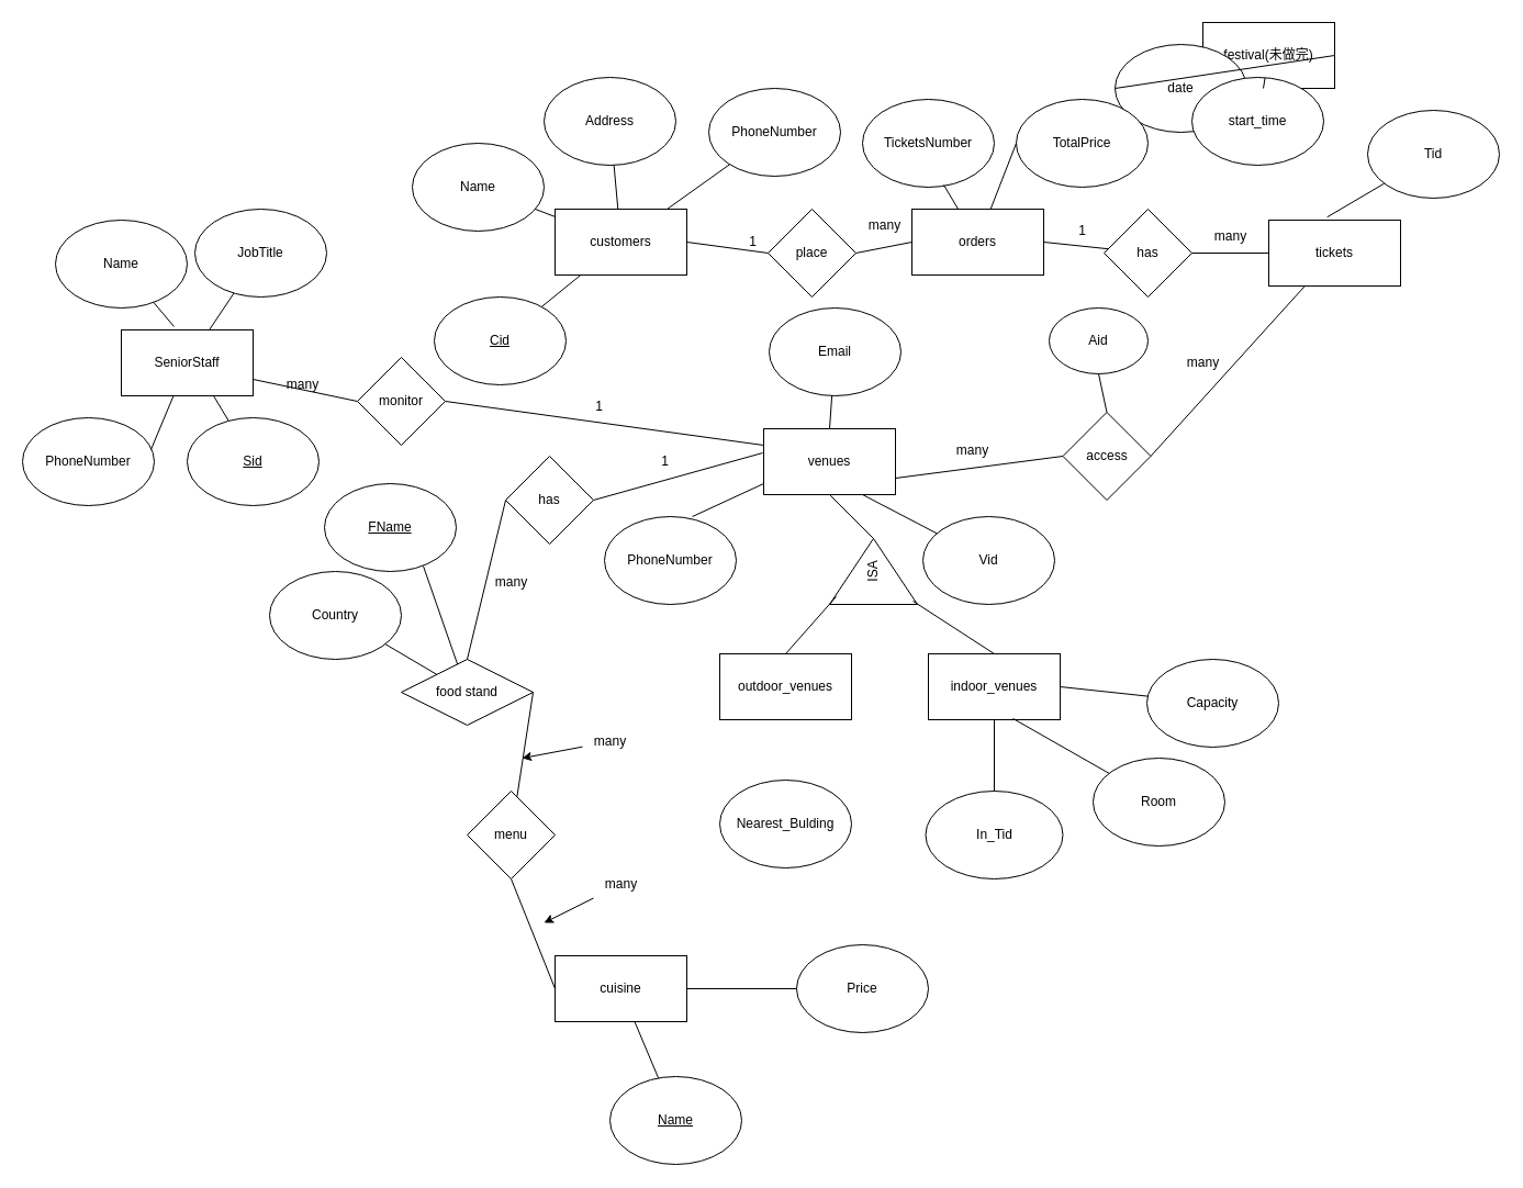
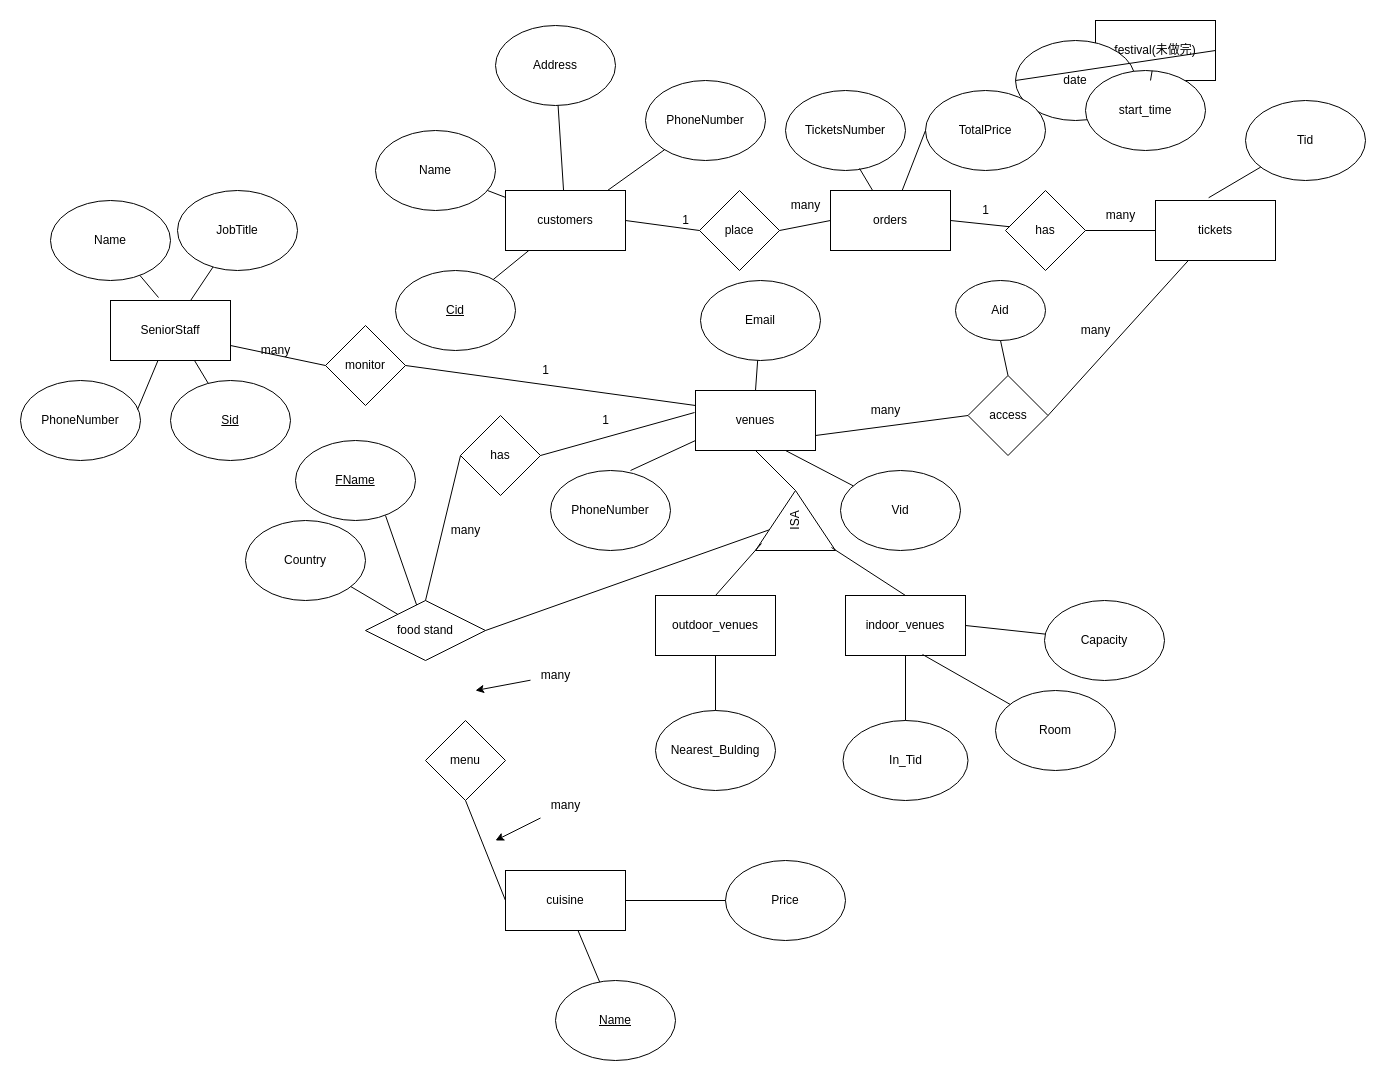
- <mxCell id="7" value="Address" style="ellipse;whiteSpace=wrap;html=1;" parent="1" vertex="1"><mxGeometry x="495" y="70" width="120" height="80" as="geometry" /></mxCell>
+ <mxCell id="7" value="Address" style="ellipse;whiteSpace=wrap;html=1;" parent="1" vertex="1"><mxGeometry x="495" y="25" width="120" height="80" as="geometry" /></mxCell>
- <mxCell id="29" value="" style="endArrow=none;html=1;rounded=0;exitX=1;exitY=0.5;exitDx=0;exitDy=0;" parent="1" source="4" target="28" edge="1"><mxGeometry width="50" height="50" relative="1" as="geometry"><mxPoint x="655" y="590" as="sourcePoint" /><mxPoint x="705" y="540" as="targetPoint" /></mxGeometry></mxCell>
+ <mxCell id="29" value="" style="endArrow=none;html=1;rounded=0;exitX=1;exitY=0.5;exitDx=0;exitDy=0;" parent="1" source="4" target="44" edge="1"><mxGeometry width="50" height="50" relative="1" as="geometry"><mxPoint x="655" y="590" as="sourcePoint" /><mxPoint x="705" y="540" as="targetPoint" /></mxGeometry></mxCell>
+ <mxCell id="55" value="" style="endArrow=none;html=1;rounded=0;entryX=0.5;entryY=1;entryDx=0;entryDy=0;exitX=0.5;exitY=0;exitDx=0;exitDy=0;" parent="1" source="54" target="46" edge="1"><mxGeometry width="50" height="50" relative="1" as="geometry"><mxPoint x="695" y="710" as="sourcePoint" /><mxPoint x="745" y="660" as="targetPoint" /></mxGeometry></mxCell>
